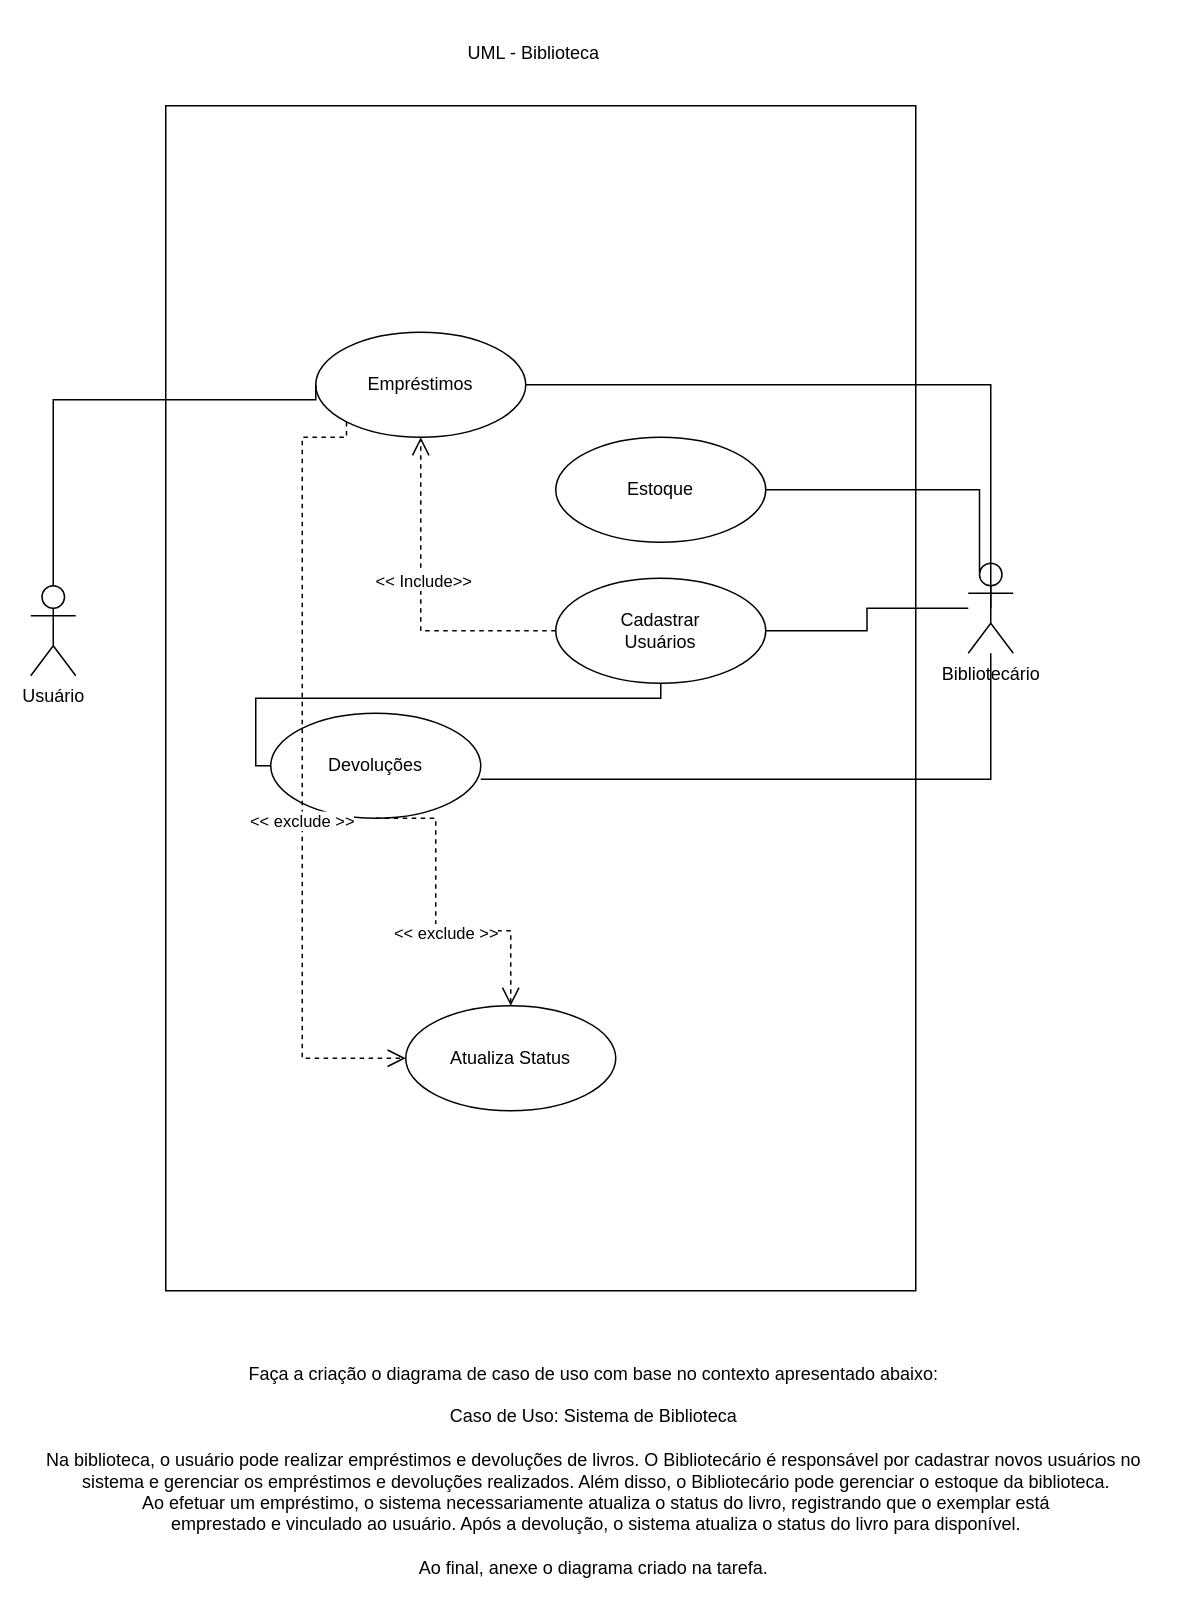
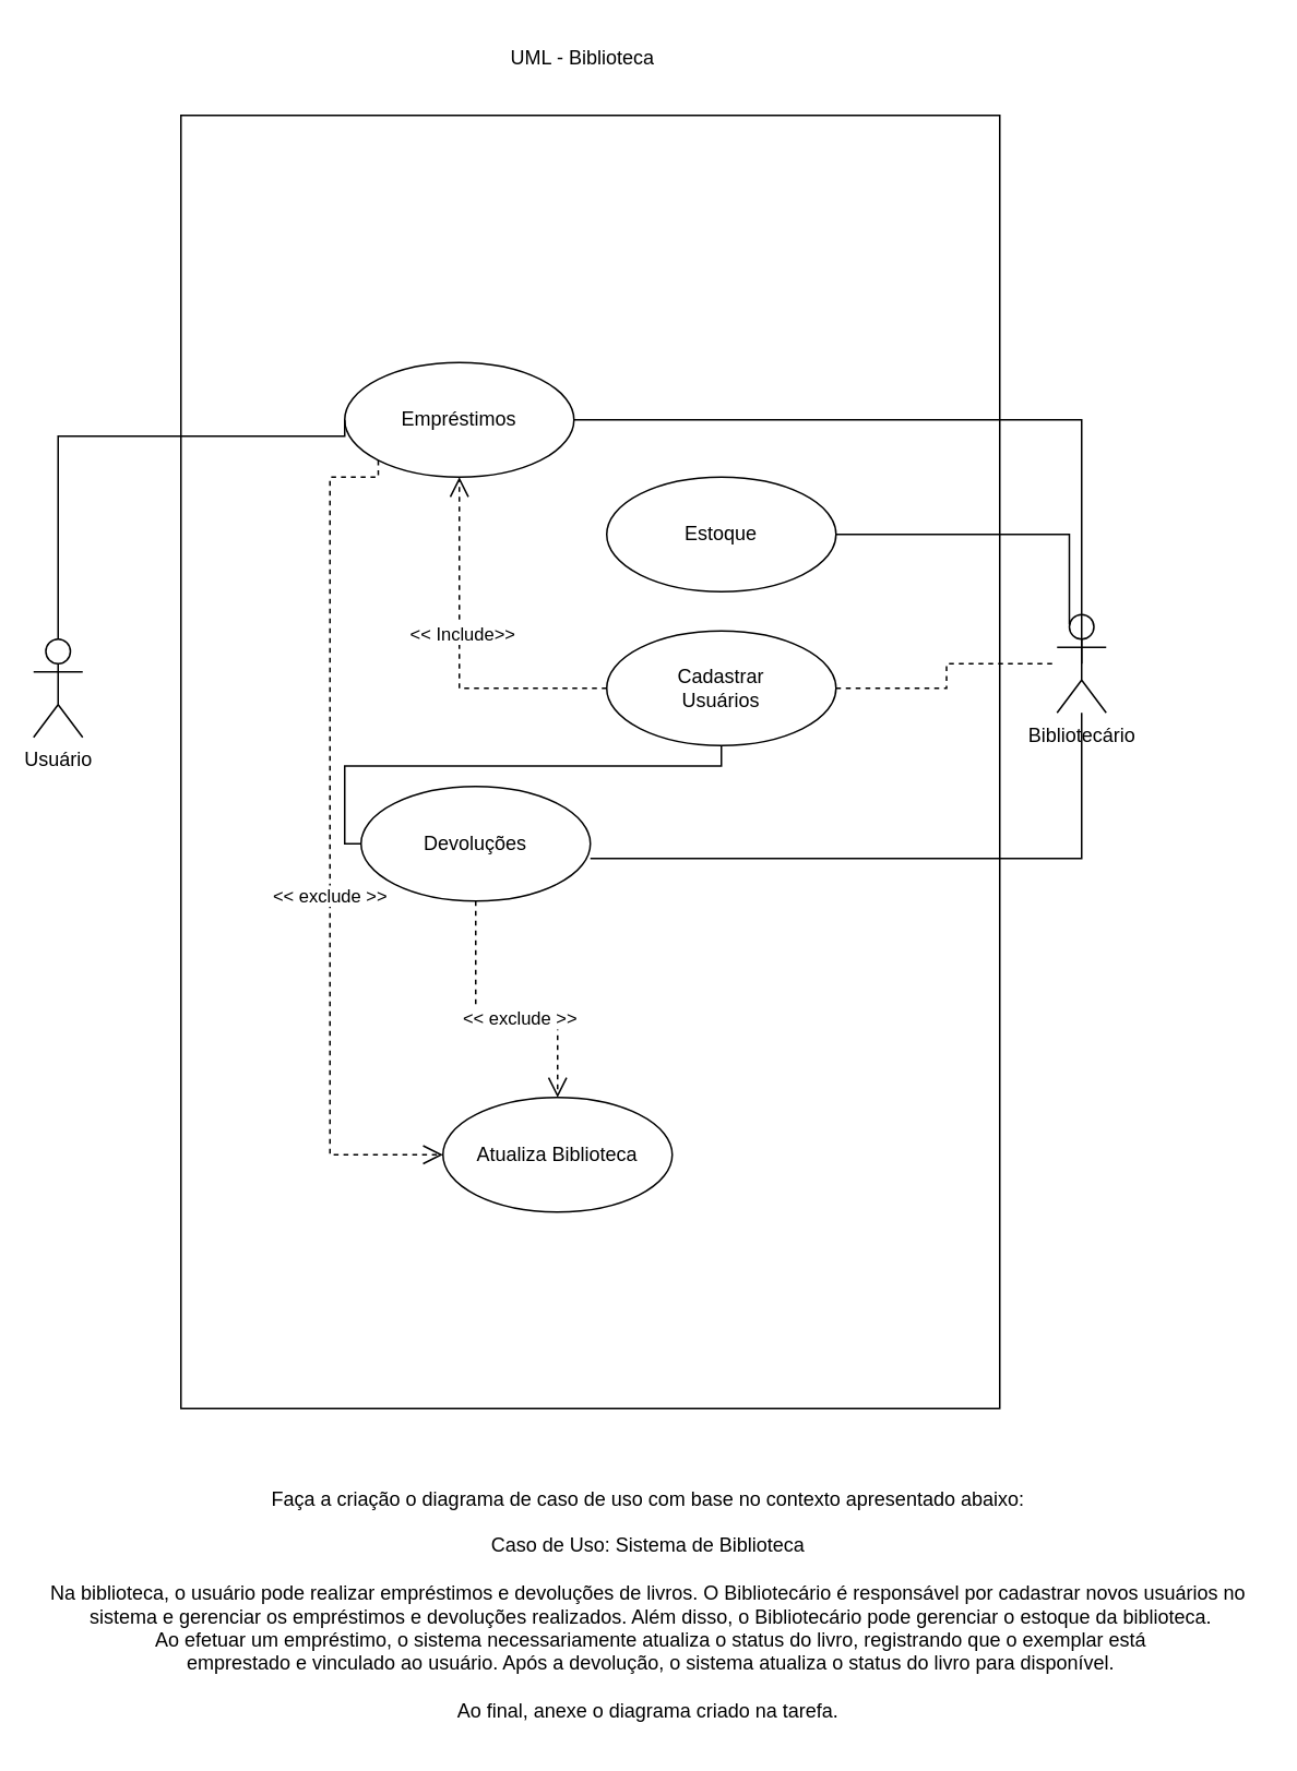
- <mxCell id="14" value="" style="endArrow=none;html=1;edgeStyle=orthogonalEdgeStyle;rounded=0;exitX=1;exitY=0.5;exitDx=0;exitDy=0;" edge="1" parent="1" source="9" target="6"><mxGeometry relative="1" as="geometry"><mxPoint x="30" y="230" as="sourcePoint" /><mxPoint x="190" y="230" as="targetPoint" /></mxGeometry></mxCell>
+ <mxCell id="14" value="" style="endArrow=none;html=1;edgeStyle=orthogonalEdgeStyle;rounded=0;exitX=1;exitY=0.5;exitDx=0;exitDy=0;dashed=1;" edge="1" parent="1" source="9" target="6"><mxGeometry relative="1" as="geometry"><mxPoint x="30" y="230" as="sourcePoint" /><mxPoint x="190" y="230" as="targetPoint" /></mxGeometry></mxCell>
- <mxCell id="8" value="Devoluções" style="ellipse;whiteSpace=wrap;html=1;" vertex="1" parent="1"><mxGeometry x="180" y="475" width="140" height="70" as="geometry" /></mxCell>
+ <mxCell id="8" value="Devoluções" style="ellipse;whiteSpace=wrap;html=1;" vertex="1" parent="1"><mxGeometry x="220" y="480" width="140" height="70" as="geometry" /></mxCell>
- <mxCell id="17" value="Atualiza Status" style="ellipse;whiteSpace=wrap;html=1;" vertex="1" parent="1"><mxGeometry x="270" y="670" width="140" height="70" as="geometry" /></mxCell>
+ <mxCell id="17" value="Atualiza Biblioteca" style="ellipse;whiteSpace=wrap;html=1;" vertex="1" parent="1"><mxGeometry x="270" y="670" width="140" height="70" as="geometry" /></mxCell>
